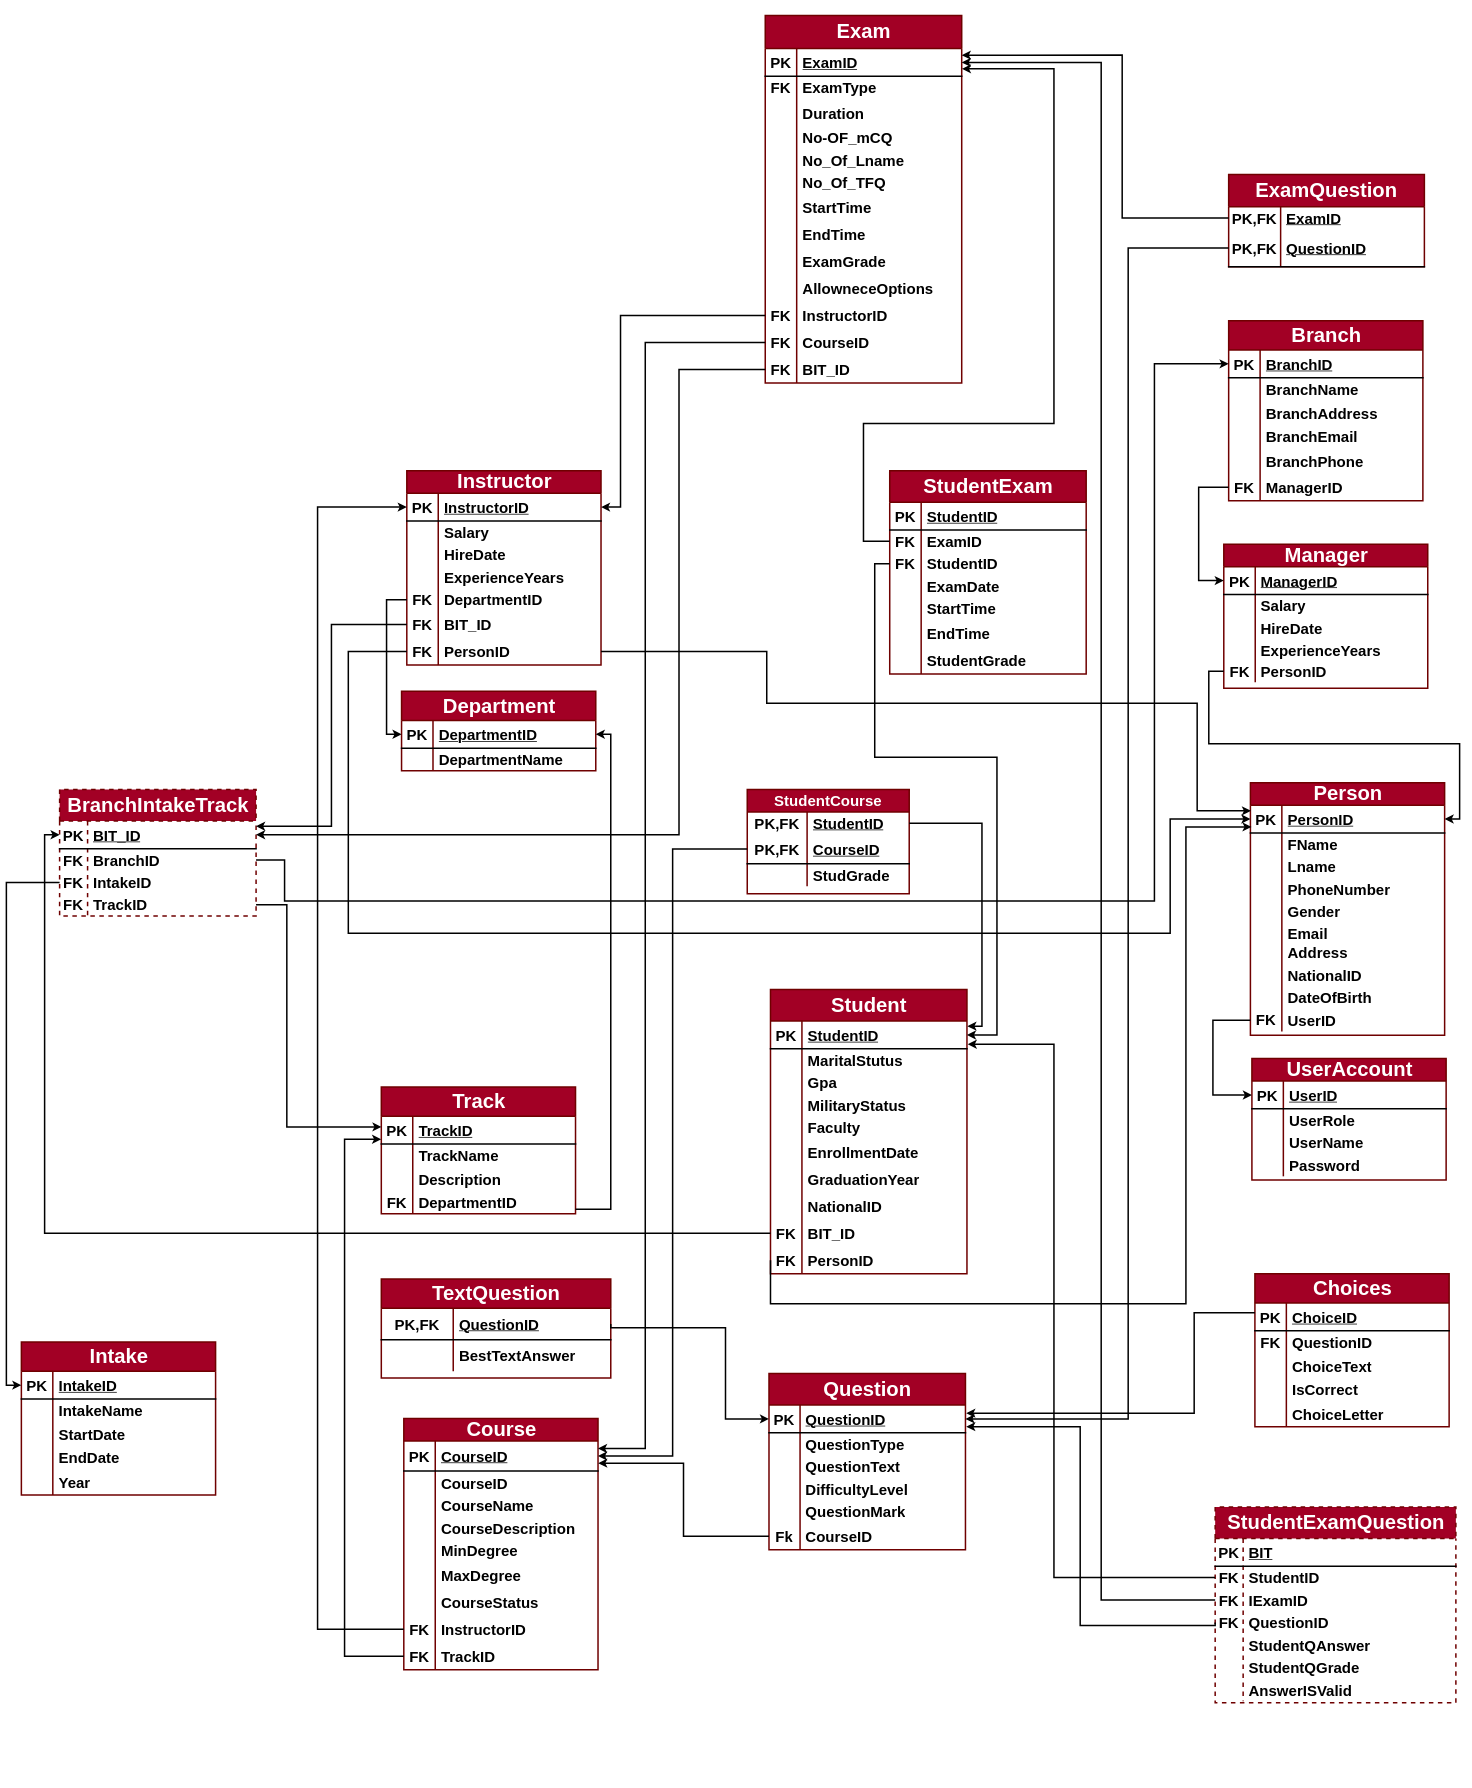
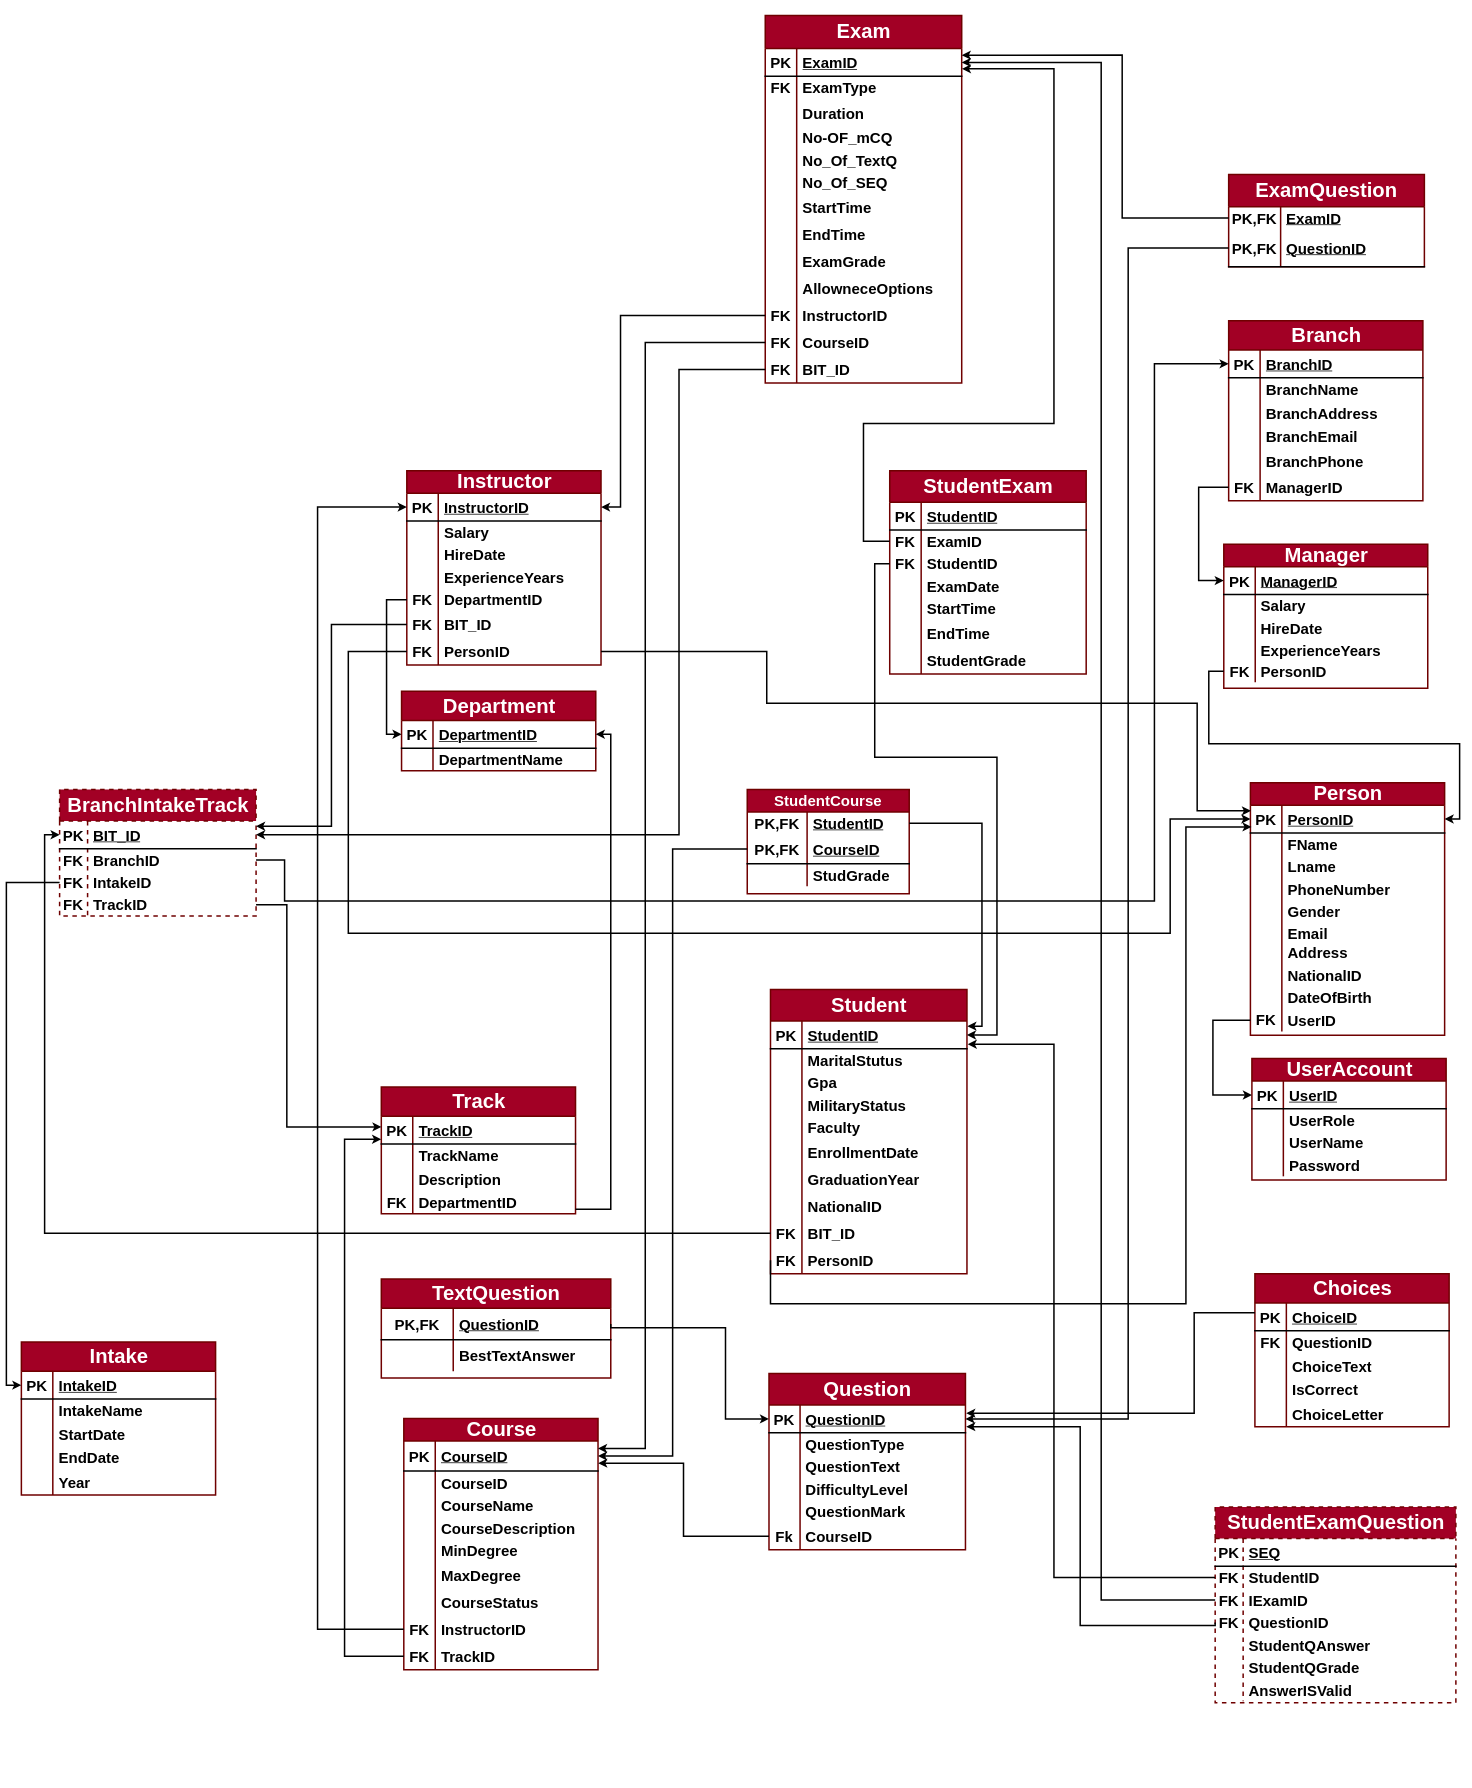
- <mxCell id="300" value="&lt;b style=&quot;text-align: center;&quot;&gt;&lt;font style=&quot;font-size: 20px;&quot;&gt;No_Of_Lname&lt;/font&gt;&lt;/b&gt;" style="shape=partialRectangle;connectable=0;fillColor=none;top=0;left=0;bottom=0;right=0;align=left;spacingLeft=6;overflow=hidden;whiteSpace=wrap;html=1;strokeWidth=2;" parent="298" vertex="1"><mxGeometry x="41.929" width="220.071" height="30" as="geometry"><mxRectangle width="220.071" height="30" as="alternateBounds" /></mxGeometry></mxCell>
+ <mxCell id="300" value="&lt;b style=&quot;text-align: center;&quot;&gt;&lt;font style=&quot;font-size: 20px;&quot;&gt;No_Of_TextQ&lt;/font&gt;&lt;/b&gt;" style="shape=partialRectangle;connectable=0;fillColor=none;top=0;left=0;bottom=0;right=0;align=left;spacingLeft=6;overflow=hidden;whiteSpace=wrap;html=1;strokeWidth=2;" parent="298" vertex="1"><mxGeometry x="41.929" width="220.071" height="30" as="geometry"><mxRectangle width="220.071" height="30" as="alternateBounds" /></mxGeometry></mxCell>
- <mxCell id="303" value="&lt;b style=&quot;text-align: center;&quot;&gt;&lt;font style=&quot;font-size: 20px;&quot;&gt;No_Of_TFQ&lt;/font&gt;&lt;/b&gt;" style="shape=partialRectangle;connectable=0;fillColor=none;top=0;left=0;bottom=0;right=0;align=left;spacingLeft=6;overflow=hidden;whiteSpace=wrap;html=1;strokeWidth=2;" parent="301" vertex="1"><mxGeometry x="41.929" width="220.071" height="30" as="geometry"><mxRectangle width="220.071" height="30" as="alternateBounds" /></mxGeometry></mxCell>
+ <mxCell id="303" value="&lt;b style=&quot;text-align: center;&quot;&gt;&lt;font style=&quot;font-size: 20px;&quot;&gt;No_Of_SEQ&lt;/font&gt;&lt;/b&gt;" style="shape=partialRectangle;connectable=0;fillColor=none;top=0;left=0;bottom=0;right=0;align=left;spacingLeft=6;overflow=hidden;whiteSpace=wrap;html=1;strokeWidth=2;" parent="301" vertex="1"><mxGeometry x="41.929" width="220.071" height="30" as="geometry"><mxRectangle width="220.071" height="30" as="alternateBounds" /></mxGeometry></mxCell>
- <mxCell id="214" value="&lt;b style=&quot;text-align: center;&quot;&gt;&lt;font style=&quot;font-size: 20px;&quot;&gt;BIT&lt;/font&gt;&lt;/b&gt;" style="shape=partialRectangle;connectable=0;fillColor=none;top=0;left=0;bottom=0;right=0;align=left;spacingLeft=6;fontStyle=5;overflow=hidden;whiteSpace=wrap;html=1;strokeWidth=2;" parent="212" vertex="1"><mxGeometry x="37.306" width="283.694" height="37" as="geometry"><mxRectangle width="283.694" height="37" as="alternateBounds" /></mxGeometry></mxCell>
+ <mxCell id="214" value="&lt;b style=&quot;text-align: center;&quot;&gt;&lt;font style=&quot;font-size: 20px;&quot;&gt;SEQ&lt;/font&gt;&lt;/b&gt;" style="shape=partialRectangle;connectable=0;fillColor=none;top=0;left=0;bottom=0;right=0;align=left;spacingLeft=6;fontStyle=5;overflow=hidden;whiteSpace=wrap;html=1;strokeWidth=2;" parent="212" vertex="1"><mxGeometry x="37.306" width="283.694" height="37" as="geometry"><mxRectangle width="283.694" height="37" as="alternateBounds" /></mxGeometry></mxCell>
